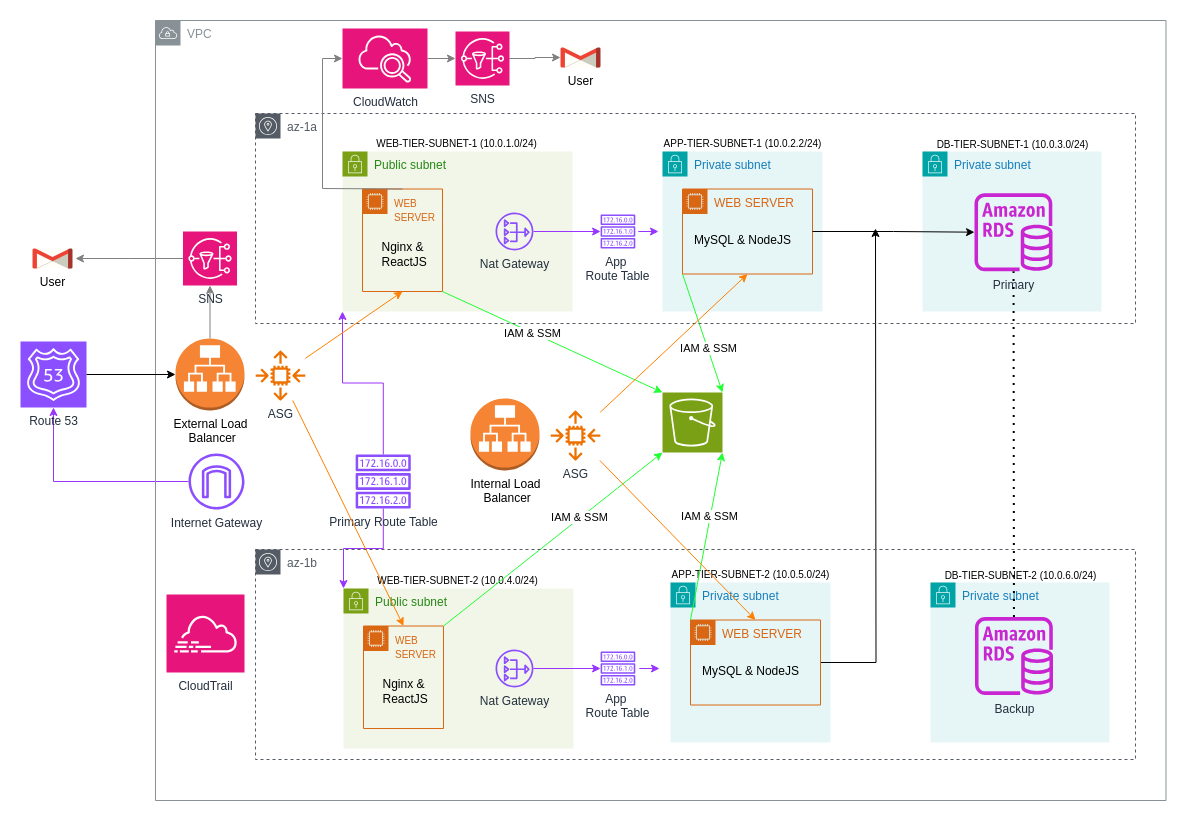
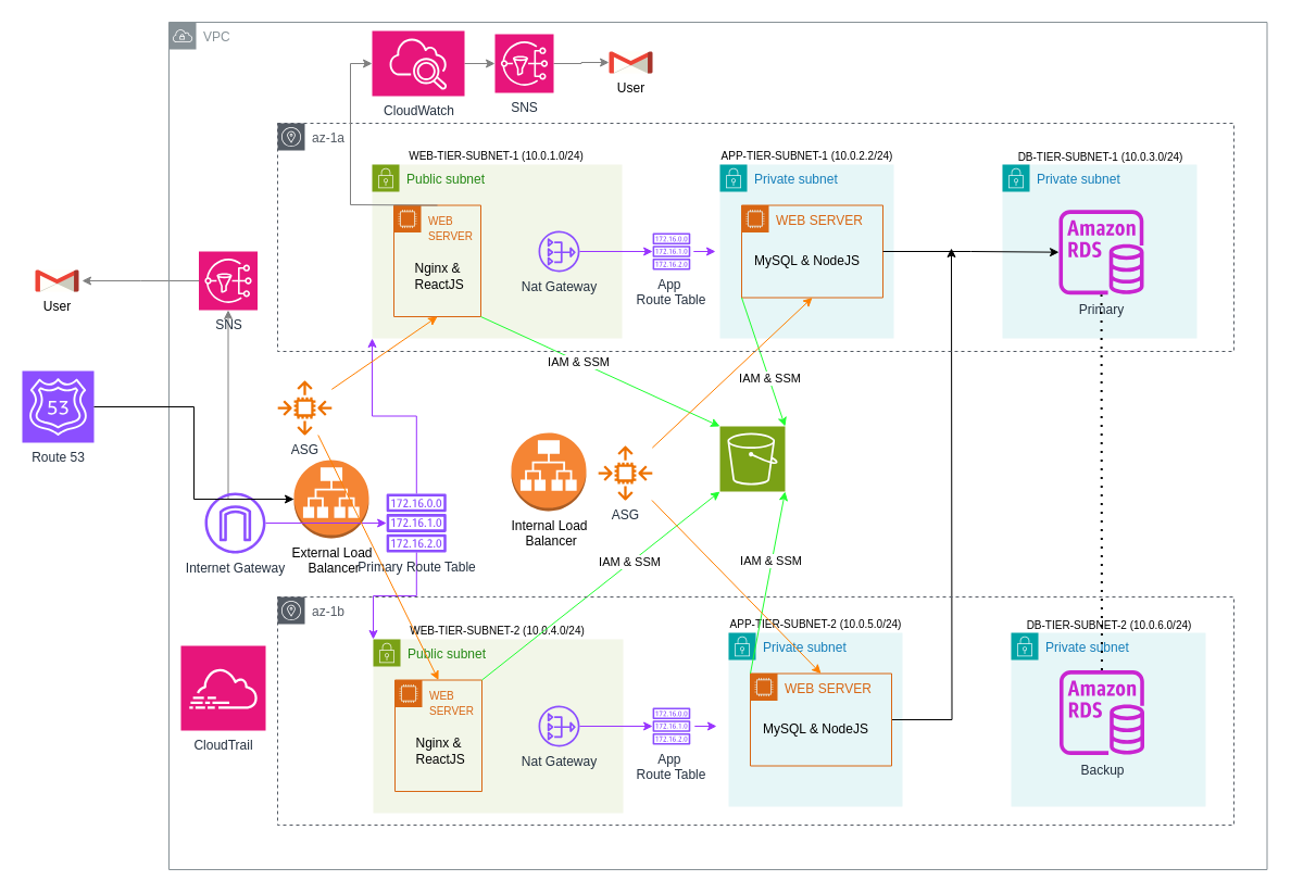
- <mxCell id="37" value="External Load&lt;div&gt;&amp;nbsp;Balancer&lt;/div&gt;" style="outlineConnect=0;dashed=0;verticalLabelPosition=bottom;verticalAlign=top;align=center;html=1;shape=mxgraph.aws3.application_load_balancer;fillColor=#F58534;gradientColor=none;" vertex="1" parent="1"><mxGeometry x="175" y="338" width="69" height="72" as="geometry" /></mxCell>
+ <mxCell id="37" value="External Load&lt;div&gt;&amp;nbsp;Balancer&lt;/div&gt;" style="outlineConnect=0;dashed=0;verticalLabelPosition=bottom;verticalAlign=top;align=center;html=1;shape=mxgraph.aws3.application_load_balancer;fillColor=#F58534;gradientColor=none;" vertex="1" parent="1"><mxGeometry x="270" y="423" width="69" height="72" as="geometry" /></mxCell>
- <mxCell id="41" value="" style="edgeStyle=orthogonalEdgeStyle;rounded=0;orthogonalLoop=1;jettySize=auto;html=1;strokeColor=light-dark(#9933FF,#FFFFFF);" edge="1" parent="1" source="42" target="67"><mxGeometry relative="1" as="geometry" /></mxCell>
+ <mxCell id="41" value="" style="edgeStyle=orthogonalEdgeStyle;rounded=0;orthogonalLoop=1;jettySize=auto;html=1;strokeColor=light-dark(#9933FF,#FFFFFF);" edge="1" parent="1" source="42" target="45"><mxGeometry relative="1" as="geometry" /></mxCell>
